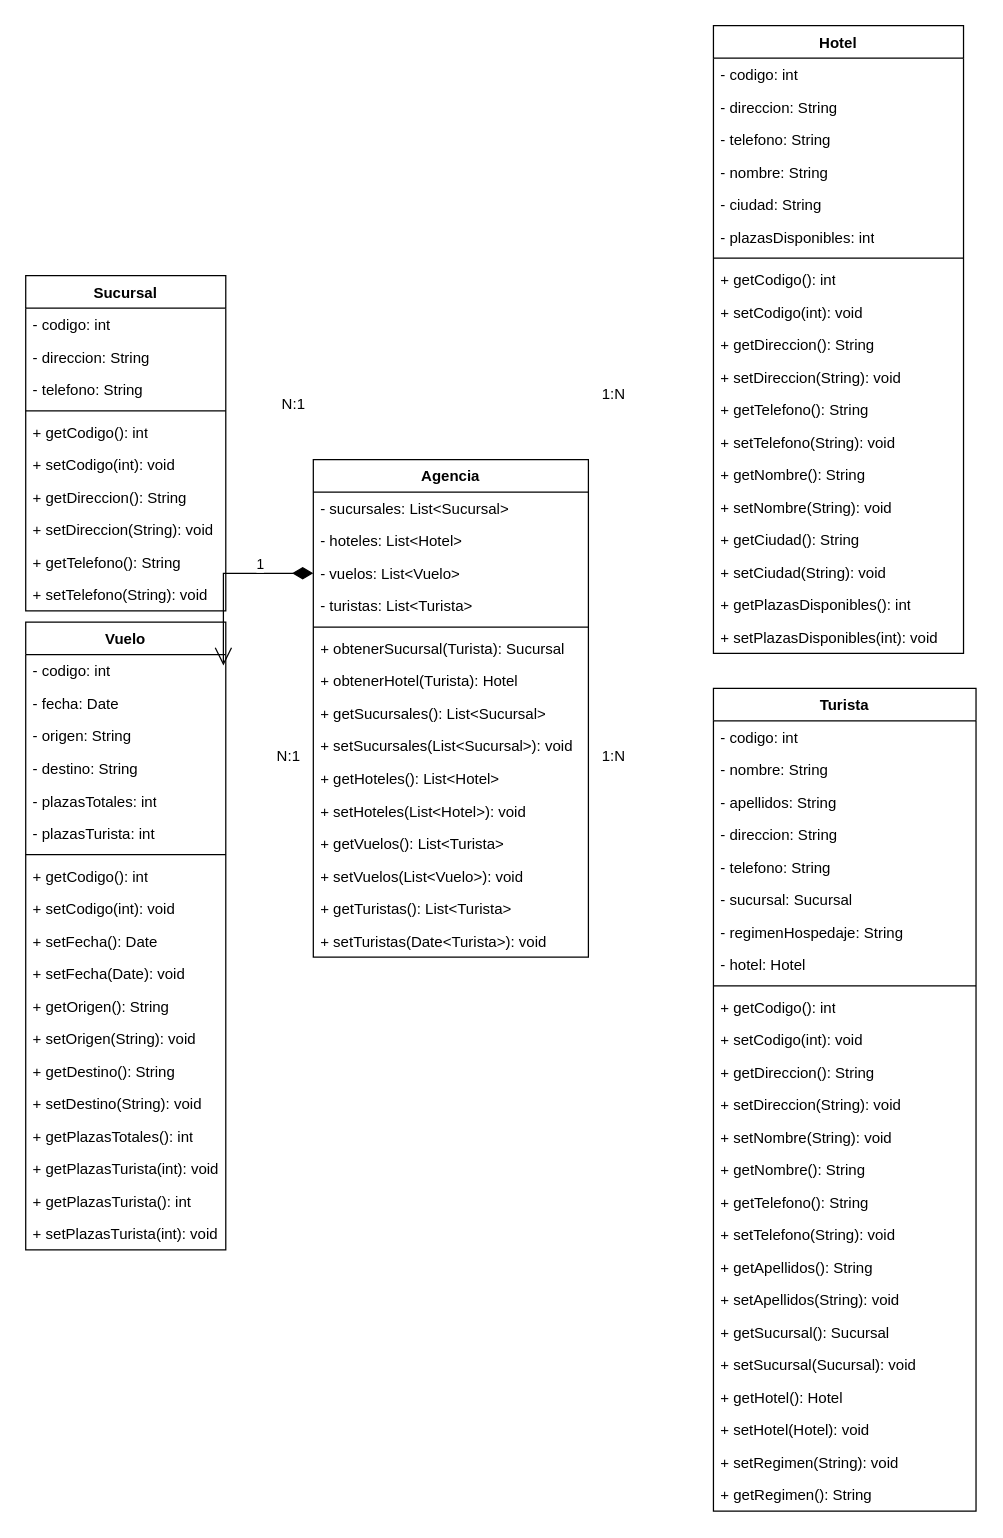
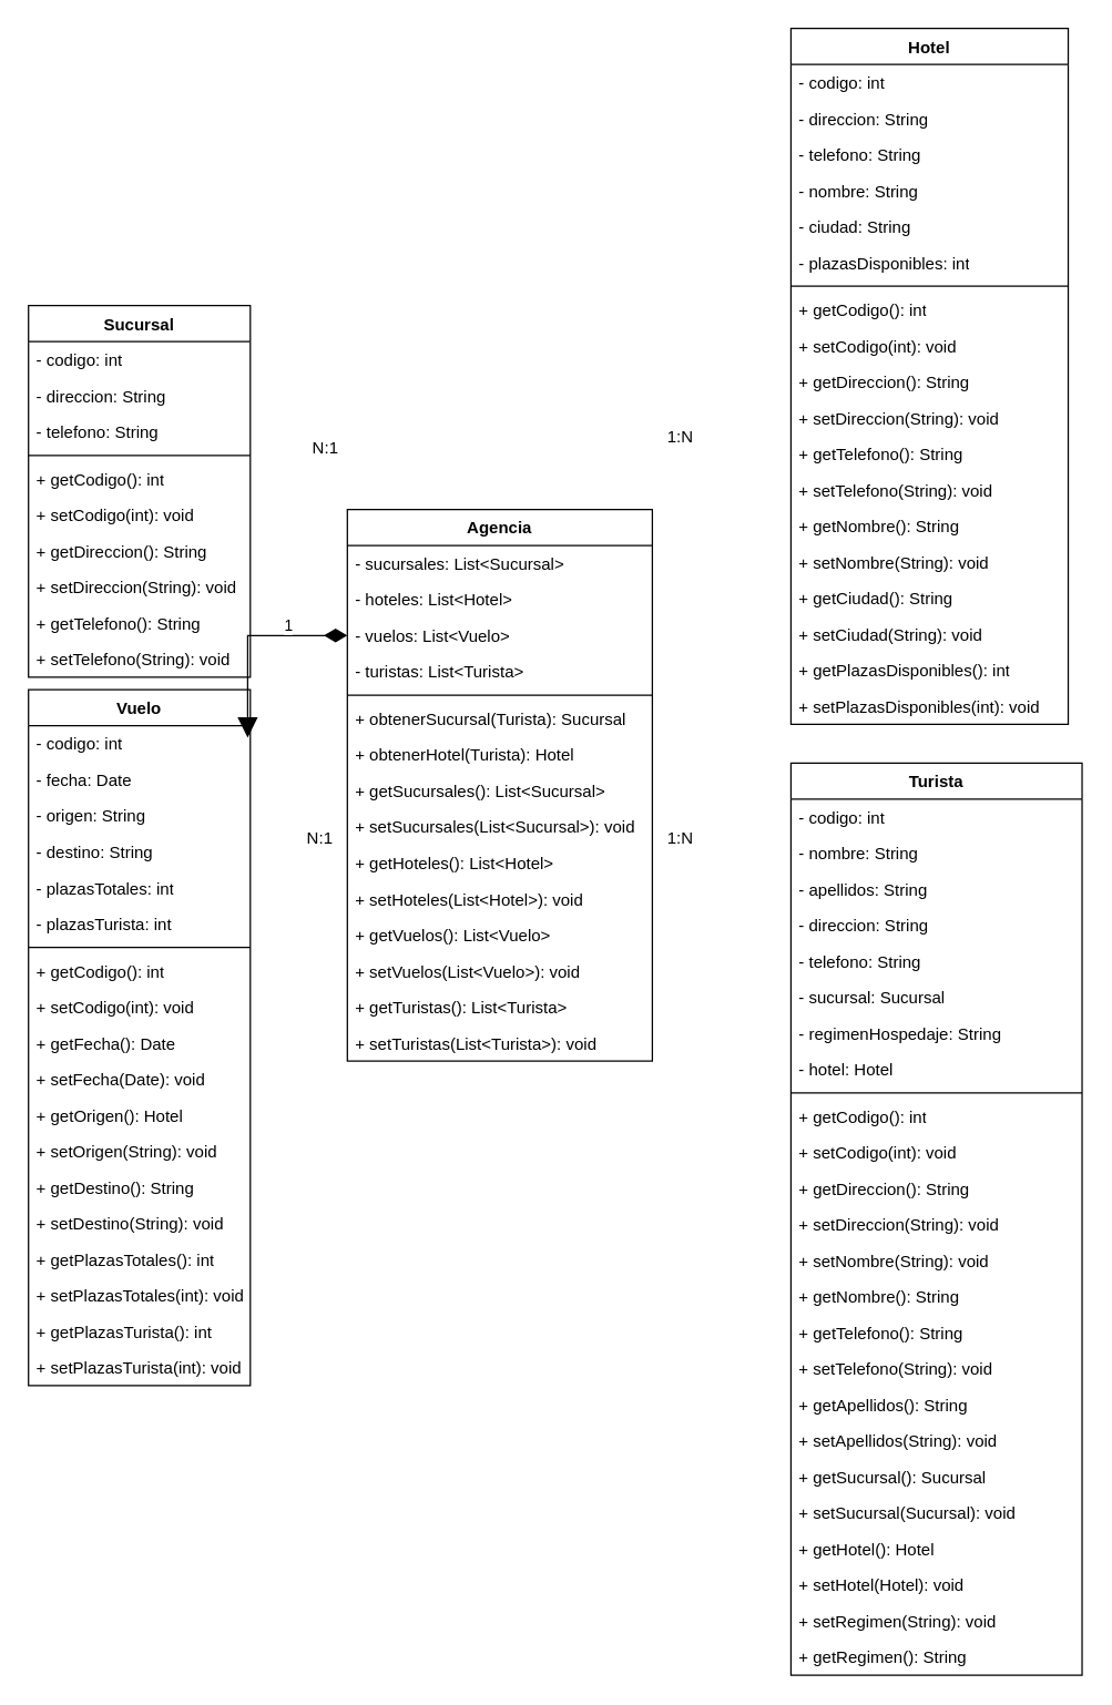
- <mxCell id="95" value="1" style="endArrow=open;html=1;endSize=12;startArrow=diamondThin;startSize=14;startFill=1;edgeStyle=orthogonalEdgeStyle;align=left;verticalAlign=bottom;rounded=0;exitX=0;exitY=0.5;exitDx=0;exitDy=0;entryX=0.988;entryY=0.069;entryDx=0;entryDy=0;entryPerimeter=0;" edge="1" parent="1" source="16" target="49"><mxGeometry x="0.021" y="25" relative="1" as="geometry"><mxPoint x="470" y="520" as="sourcePoint" /><mxPoint x="540" y="520" as="targetPoint" /><mxPoint as="offset" /></mxGeometry></mxCell>
+ <mxCell id="95" value="1" style="endArrow=block;html=1;endSize=12;startArrow=diamondThin;startSize=14;startFill=1;edgeStyle=orthogonalEdgeStyle;align=left;verticalAlign=bottom;rounded=0;exitX=0;exitY=0.5;exitDx=0;exitDy=0;entryX=0.988;entryY=0.069;entryDx=0;entryDy=0;entryPerimeter=0;" edge="1" parent="1" source="16" target="49"><mxGeometry x="0.021" y="25" relative="1" as="geometry"><mxPoint x="470" y="520" as="sourcePoint" /><mxPoint x="540" y="520" as="targetPoint" /><mxPoint as="offset" /></mxGeometry></mxCell>
- <mxCell id="25" value="+ getVuelos(): List&amp;lt;Turista&amp;gt;" style="text;strokeColor=none;fillColor=none;align=left;verticalAlign=top;spacingLeft=4;spacingRight=4;overflow=hidden;rotatable=0;points=[[0,0.5],[1,0.5]];portConstraint=eastwest;whiteSpace=wrap;html=1;" vertex="1" parent="13"><mxGeometry y="294" width="220" height="26" as="geometry" /></mxCell>
+ <mxCell id="25" value="+ getVuelos(): List&amp;lt;Vuelo&amp;gt;" style="text;strokeColor=none;fillColor=none;align=left;verticalAlign=top;spacingLeft=4;spacingRight=4;overflow=hidden;rotatable=0;points=[[0,0.5],[1,0.5]];portConstraint=eastwest;whiteSpace=wrap;html=1;" vertex="1" parent="13"><mxGeometry y="294" width="220" height="26" as="geometry" /></mxCell>
- <mxCell id="59" value="+ setFecha(): Date" style="text;strokeColor=none;fillColor=none;align=left;verticalAlign=top;spacingLeft=4;spacingRight=4;overflow=hidden;rotatable=0;points=[[0,0.5],[1,0.5]];portConstraint=eastwest;whiteSpace=wrap;html=1;" vertex="1" parent="49"><mxGeometry y="242" width="160" height="26" as="geometry" /></mxCell>
+ <mxCell id="59" value="+ getFecha(): Date" style="text;strokeColor=none;fillColor=none;align=left;verticalAlign=top;spacingLeft=4;spacingRight=4;overflow=hidden;rotatable=0;points=[[0,0.5],[1,0.5]];portConstraint=eastwest;whiteSpace=wrap;html=1;" vertex="1" parent="49"><mxGeometry y="242" width="160" height="26" as="geometry" /></mxCell>
- <mxCell id="28" value="+ setTuristas(Date&amp;lt;Turista&amp;gt;): void" style="text;strokeColor=none;fillColor=none;align=left;verticalAlign=top;spacingLeft=4;spacingRight=4;overflow=hidden;rotatable=0;points=[[0,0.5],[1,0.5]];portConstraint=eastwest;whiteSpace=wrap;html=1;" vertex="1" parent="13"><mxGeometry y="372" width="220" height="26" as="geometry" /></mxCell>
+ <mxCell id="28" value="+ setTuristas(List&amp;lt;Turista&amp;gt;): void" style="text;strokeColor=none;fillColor=none;align=left;verticalAlign=top;spacingLeft=4;spacingRight=4;overflow=hidden;rotatable=0;points=[[0,0.5],[1,0.5]];portConstraint=eastwest;whiteSpace=wrap;html=1;" vertex="1" parent="13"><mxGeometry y="372" width="220" height="26" as="geometry" /></mxCell>
- <mxCell id="61" value="+ getOrigen(): String" style="text;strokeColor=none;fillColor=none;align=left;verticalAlign=top;spacingLeft=4;spacingRight=4;overflow=hidden;rotatable=0;points=[[0,0.5],[1,0.5]];portConstraint=eastwest;whiteSpace=wrap;html=1;" vertex="1" parent="49"><mxGeometry y="294" width="160" height="26" as="geometry" /></mxCell>
+ <mxCell id="61" value="+ getOrigen(): Hotel" style="text;strokeColor=none;fillColor=none;align=left;verticalAlign=top;spacingLeft=4;spacingRight=4;overflow=hidden;rotatable=0;points=[[0,0.5],[1,0.5]];portConstraint=eastwest;whiteSpace=wrap;html=1;" vertex="1" parent="49"><mxGeometry y="294" width="160" height="26" as="geometry" /></mxCell>
- <mxCell id="66" value="+ getPlazasTurista(int): void" style="text;strokeColor=none;fillColor=none;align=left;verticalAlign=top;spacingLeft=4;spacingRight=4;overflow=hidden;rotatable=0;points=[[0,0.5],[1,0.5]];portConstraint=eastwest;whiteSpace=wrap;html=1;" vertex="1" parent="49"><mxGeometry y="424" width="160" height="26" as="geometry" /></mxCell>
+ <mxCell id="66" value="+ setPlazasTotales(int): void" style="text;strokeColor=none;fillColor=none;align=left;verticalAlign=top;spacingLeft=4;spacingRight=4;overflow=hidden;rotatable=0;points=[[0,0.5],[1,0.5]];portConstraint=eastwest;whiteSpace=wrap;html=1;" vertex="1" parent="49"><mxGeometry y="424" width="160" height="26" as="geometry" /></mxCell>
